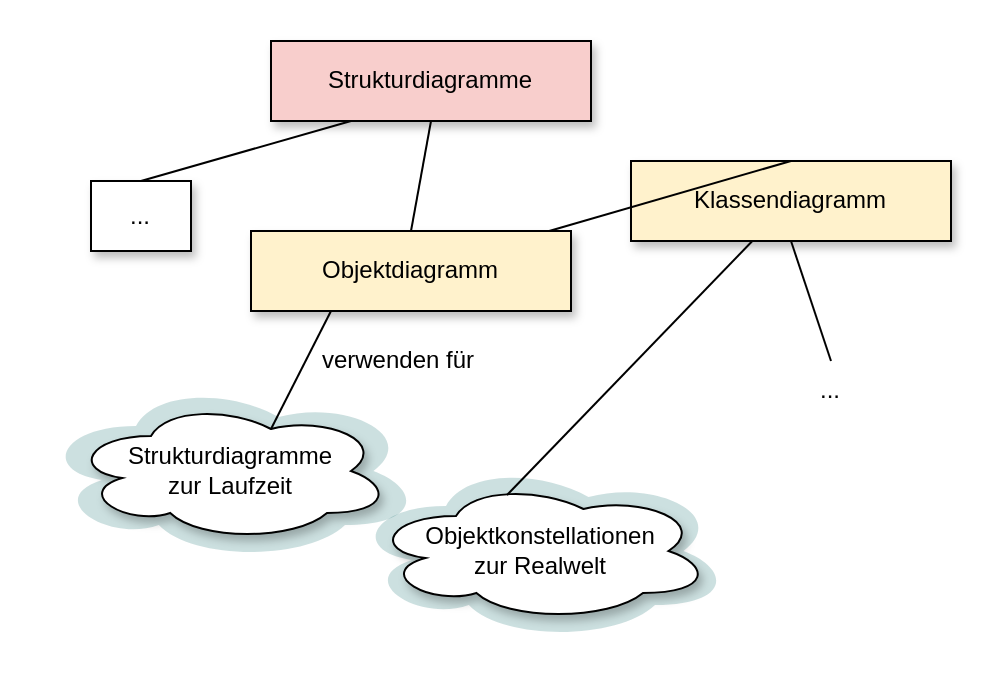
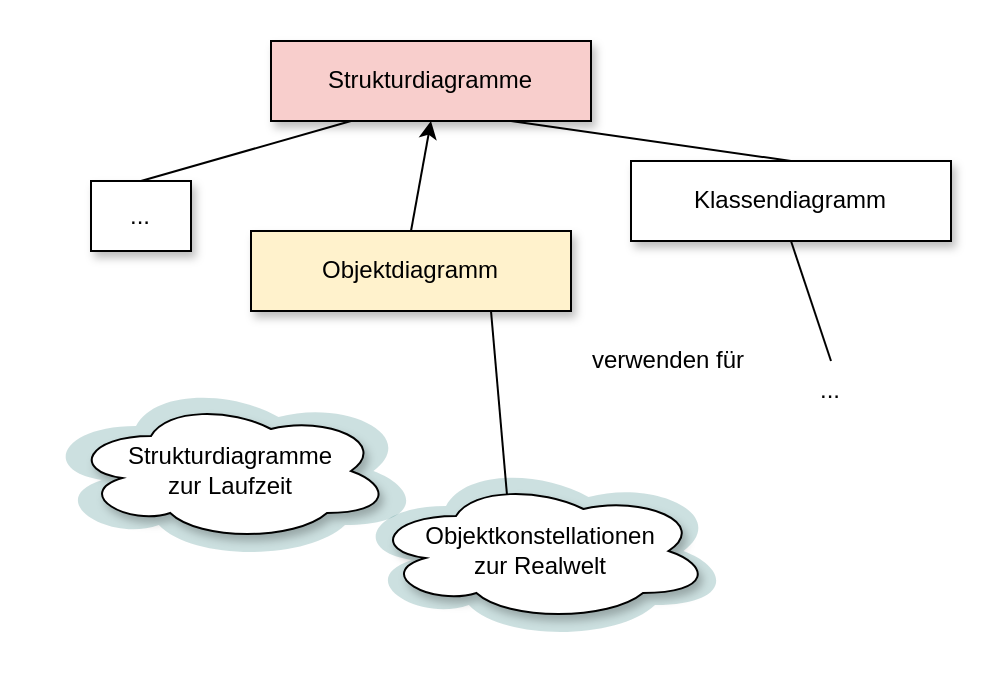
- <mxCell id="11" value="" style="endArrow=none;html=1;rounded=0;entryX=0.5;entryY=1;entryDx=0;entryDy=0;exitX=0.5;exitY=0;exitDx=0;exitDy=0;" parent="1" source="5" target="4" edge="1"><mxGeometry width="50" height="50" relative="1" as="geometry"><mxPoint x="405" y="220" as="sourcePoint" /><mxPoint x="455" y="170" as="targetPoint" /></mxGeometry></mxCell>
+ <mxCell id="11" value="" style="endArrow=classic;html=1;rounded=0;entryX=0.5;entryY=1;entryDx=0;entryDy=0;exitX=0.5;exitY=0;exitDx=0;exitDy=0;" parent="1" source="5" target="4" edge="1"><mxGeometry width="50" height="50" relative="1" as="geometry"><mxPoint x="405" y="220" as="sourcePoint" /><mxPoint x="455" y="170" as="targetPoint" /></mxGeometry></mxCell>
- <mxCell id="12" value="" style="endArrow=none;html=1;rounded=0;exitX=0.5;exitY=0;exitDx=0;exitDy=0;" parent="1" source="6" target="5" edge="1"><mxGeometry width="50" height="50" relative="1" as="geometry"><mxPoint x="405" y="220" as="sourcePoint" /><mxPoint x="455" y="170" as="targetPoint" /></mxGeometry></mxCell>
+ <mxCell id="12" value="" style="endArrow=none;html=1;rounded=0;entryX=0.75;entryY=1;entryDx=0;entryDy=0;exitX=0.5;exitY=0;exitDx=0;exitDy=0;" parent="1" source="6" target="4" edge="1"><mxGeometry width="50" height="50" relative="1" as="geometry"><mxPoint x="405" y="220" as="sourcePoint" /><mxPoint x="455" y="170" as="targetPoint" /></mxGeometry></mxCell>
- <mxCell id="6" value="Klassendiagramm" style="rounded=0;whiteSpace=wrap;html=1;shadow=1;fillColor=#fff2cc;" parent="1" vertex="1"><mxGeometry x="315" y="80" width="160" height="40" as="geometry" /></mxCell>
+ <mxCell id="6" value="Klassendiagramm" style="rounded=0;whiteSpace=wrap;html=1;shadow=1;" parent="1" vertex="1"><mxGeometry x="315" y="80" width="160" height="40" as="geometry" /></mxCell>
- <mxCell id="15" value="verwenden für" style="text;html=1;strokeColor=none;fillColor=none;align=center;verticalAlign=middle;whiteSpace=wrap;rounded=0;" parent="1" vertex="1"><mxGeometry x="159" y="170" width="80" height="20" as="geometry" /></mxCell>
+ <mxCell id="15" value="verwenden für" style="text;html=1;strokeColor=none;fillColor=none;align=center;verticalAlign=middle;whiteSpace=wrap;rounded=0;" parent="1" vertex="1"><mxGeometry x="294" y="170" width="80" height="20" as="geometry" /></mxCell>
- <mxCell id="14" value="" style="endArrow=none;html=1;rounded=0;exitX=0.4;exitY=0.1;exitDx=0;exitDy=0;exitPerimeter=0;" parent="1" source="9" target="6" edge="1"><mxGeometry width="50" height="50" relative="1" as="geometry"><mxPoint x="405" y="220" as="sourcePoint" /><mxPoint x="455" y="170" as="targetPoint" /></mxGeometry></mxCell>
+ <mxCell id="14" value="" style="endArrow=none;html=1;rounded=0;entryX=0.75;entryY=1;entryDx=0;entryDy=0;exitX=0.4;exitY=0.1;exitDx=0;exitDy=0;exitPerimeter=0;" parent="1" source="9" target="5" edge="1"><mxGeometry width="50" height="50" relative="1" as="geometry"><mxPoint x="405" y="220" as="sourcePoint" /><mxPoint x="455" y="170" as="targetPoint" /></mxGeometry></mxCell>
- <mxCell id="13" value="" style="endArrow=none;html=1;rounded=0;entryX=0.25;entryY=1;entryDx=0;entryDy=0;exitX=0.625;exitY=0.2;exitDx=0;exitDy=0;exitPerimeter=0;" parent="1" source="8" target="5" edge="1"><mxGeometry width="50" height="50" relative="1" as="geometry"><mxPoint x="405" y="220" as="sourcePoint" /><mxPoint x="455" y="170" as="targetPoint" /></mxGeometry></mxCell>
